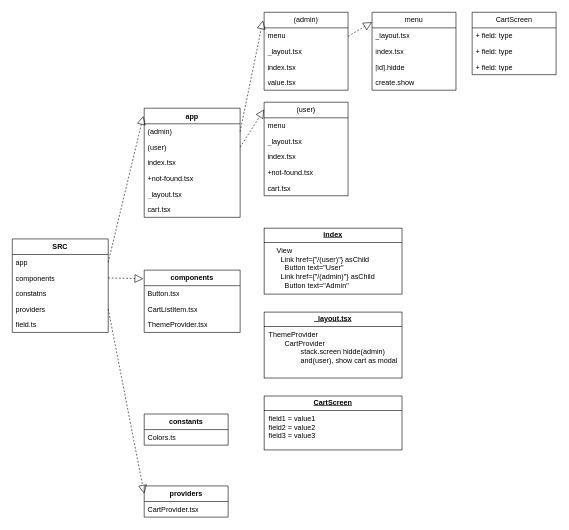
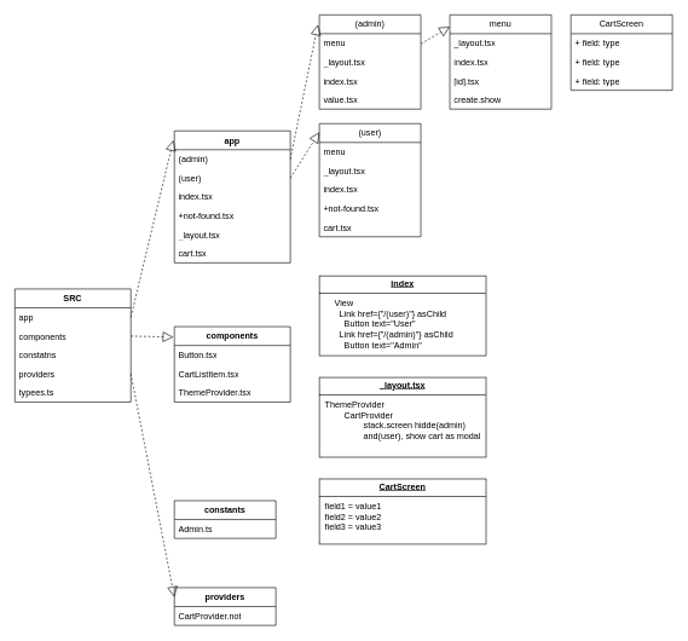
- <mxCell id="40" value="[id].hidde" style="text;strokeColor=none;fillColor=none;align=left;verticalAlign=top;spacingLeft=4;spacingRight=4;overflow=hidden;rotatable=0;points=[[0,0.5],[1,0.5]];portConstraint=eastwest;whiteSpace=wrap;html=1;" vertex="1" parent="37"><mxGeometry y="78" width="140" height="26" as="geometry" /></mxCell>
+ <mxCell id="40" value="[id].tsx" style="text;strokeColor=none;fillColor=none;align=left;verticalAlign=top;spacingLeft=4;spacingRight=4;overflow=hidden;rotatable=0;points=[[0,0.5],[1,0.5]];portConstraint=eastwest;whiteSpace=wrap;html=1;" vertex="1" parent="37"><mxGeometry y="78" width="140" height="26" as="geometry" /></mxCell>
- <mxCell id="7" value="field.ts" style="text;strokeColor=none;fillColor=none;align=left;verticalAlign=top;spacingLeft=4;spacingRight=4;overflow=hidden;rotatable=0;points=[[0,0.5],[1,0.5]];portConstraint=eastwest;whiteSpace=wrap;html=1;" vertex="1" parent="2"><mxGeometry y="130" width="160" height="26" as="geometry" /></mxCell>
+ <mxCell id="7" value="typees.ts" style="text;strokeColor=none;fillColor=none;align=left;verticalAlign=top;spacingLeft=4;spacingRight=4;overflow=hidden;rotatable=0;points=[[0,0.5],[1,0.5]];portConstraint=eastwest;whiteSpace=wrap;html=1;" vertex="1" parent="2"><mxGeometry y="130" width="160" height="26" as="geometry" /></mxCell>
- <mxCell id="20" value="Colors.ts" style="text;strokeColor=none;fillColor=none;align=left;verticalAlign=top;spacingLeft=4;spacingRight=4;overflow=hidden;rotatable=0;points=[[0,0.5],[1,0.5]];portConstraint=eastwest;whiteSpace=wrap;html=1;" vertex="1" parent="19"><mxGeometry y="26" width="140" height="26" as="geometry" /></mxCell>
+ <mxCell id="20" value="Admin.ts" style="text;strokeColor=none;fillColor=none;align=left;verticalAlign=top;spacingLeft=4;spacingRight=4;overflow=hidden;rotatable=0;points=[[0,0.5],[1,0.5]];portConstraint=eastwest;whiteSpace=wrap;html=1;" vertex="1" parent="19"><mxGeometry y="26" width="140" height="26" as="geometry" /></mxCell>
- <mxCell id="22" value="CartProvider.tsx" style="text;strokeColor=none;fillColor=none;align=left;verticalAlign=top;spacingLeft=4;spacingRight=4;overflow=hidden;rotatable=0;points=[[0,0.5],[1,0.5]];portConstraint=eastwest;whiteSpace=wrap;html=1;" vertex="1" parent="21"><mxGeometry y="26" width="140" height="26" as="geometry" /></mxCell>
+ <mxCell id="22" value="CartProvider.not" style="text;strokeColor=none;fillColor=none;align=left;verticalAlign=top;spacingLeft=4;spacingRight=4;overflow=hidden;rotatable=0;points=[[0,0.5],[1,0.5]];portConstraint=eastwest;whiteSpace=wrap;html=1;" vertex="1" parent="21"><mxGeometry y="26" width="140" height="26" as="geometry" /></mxCell>
